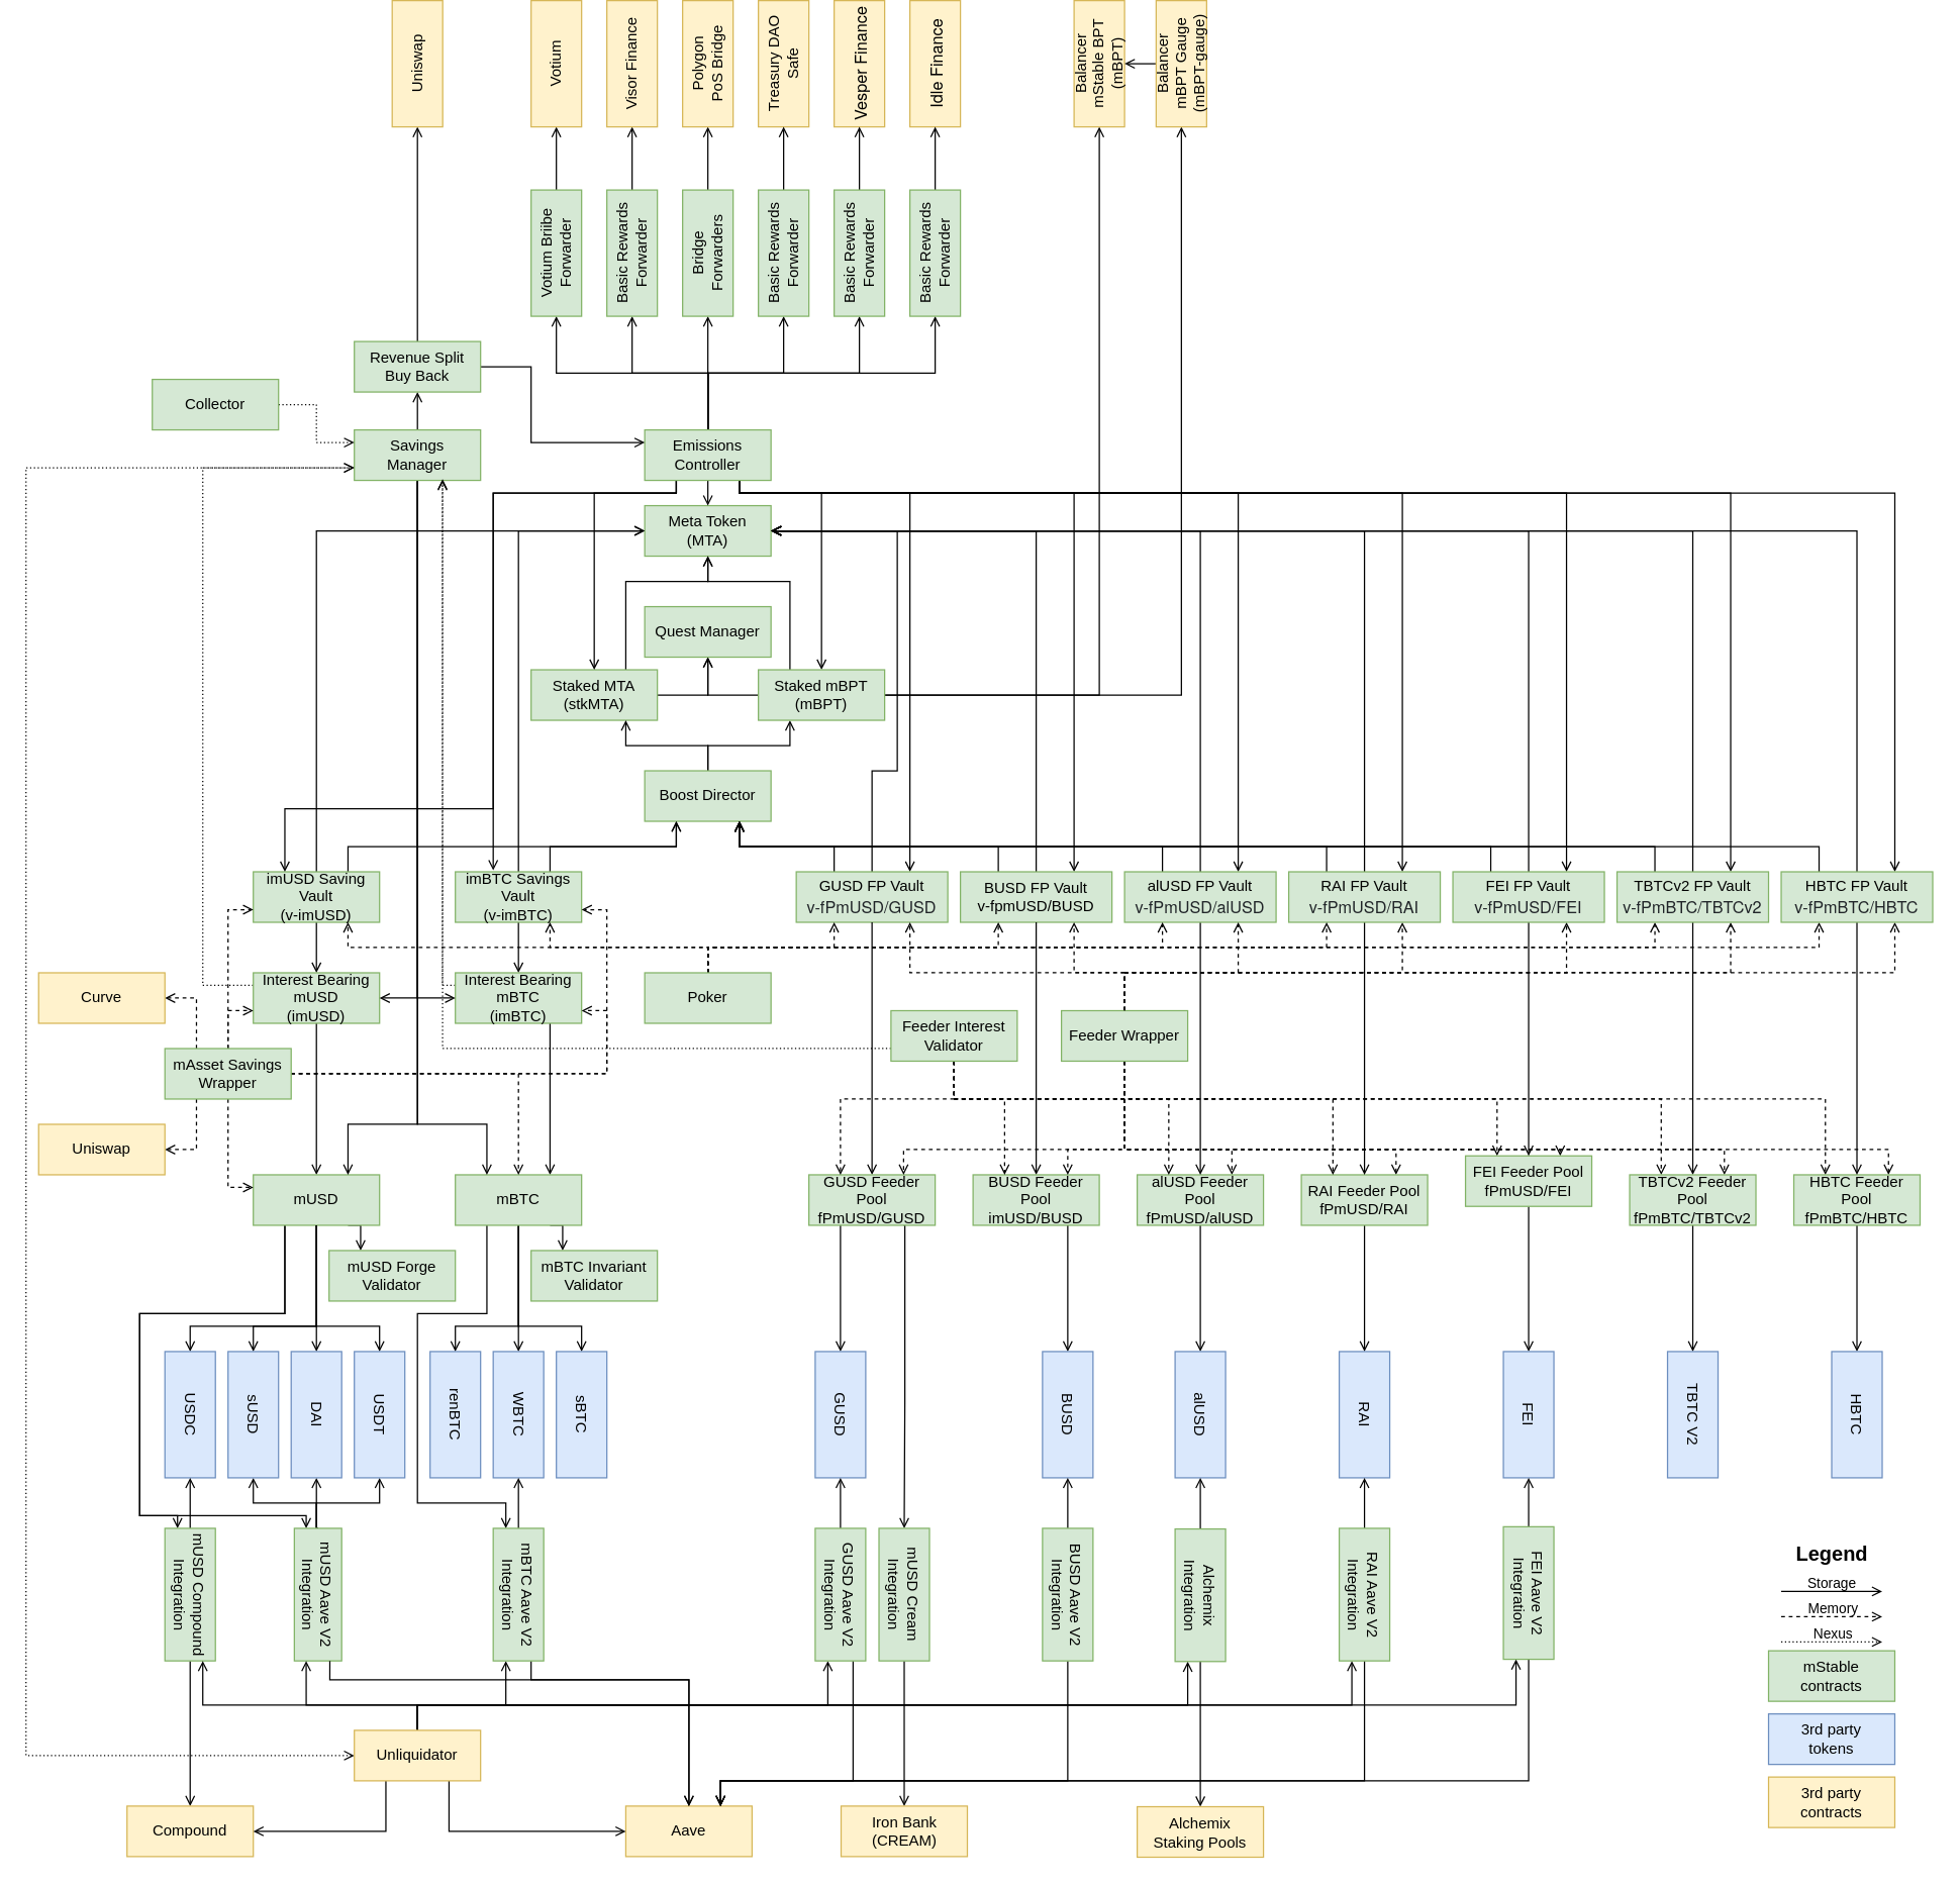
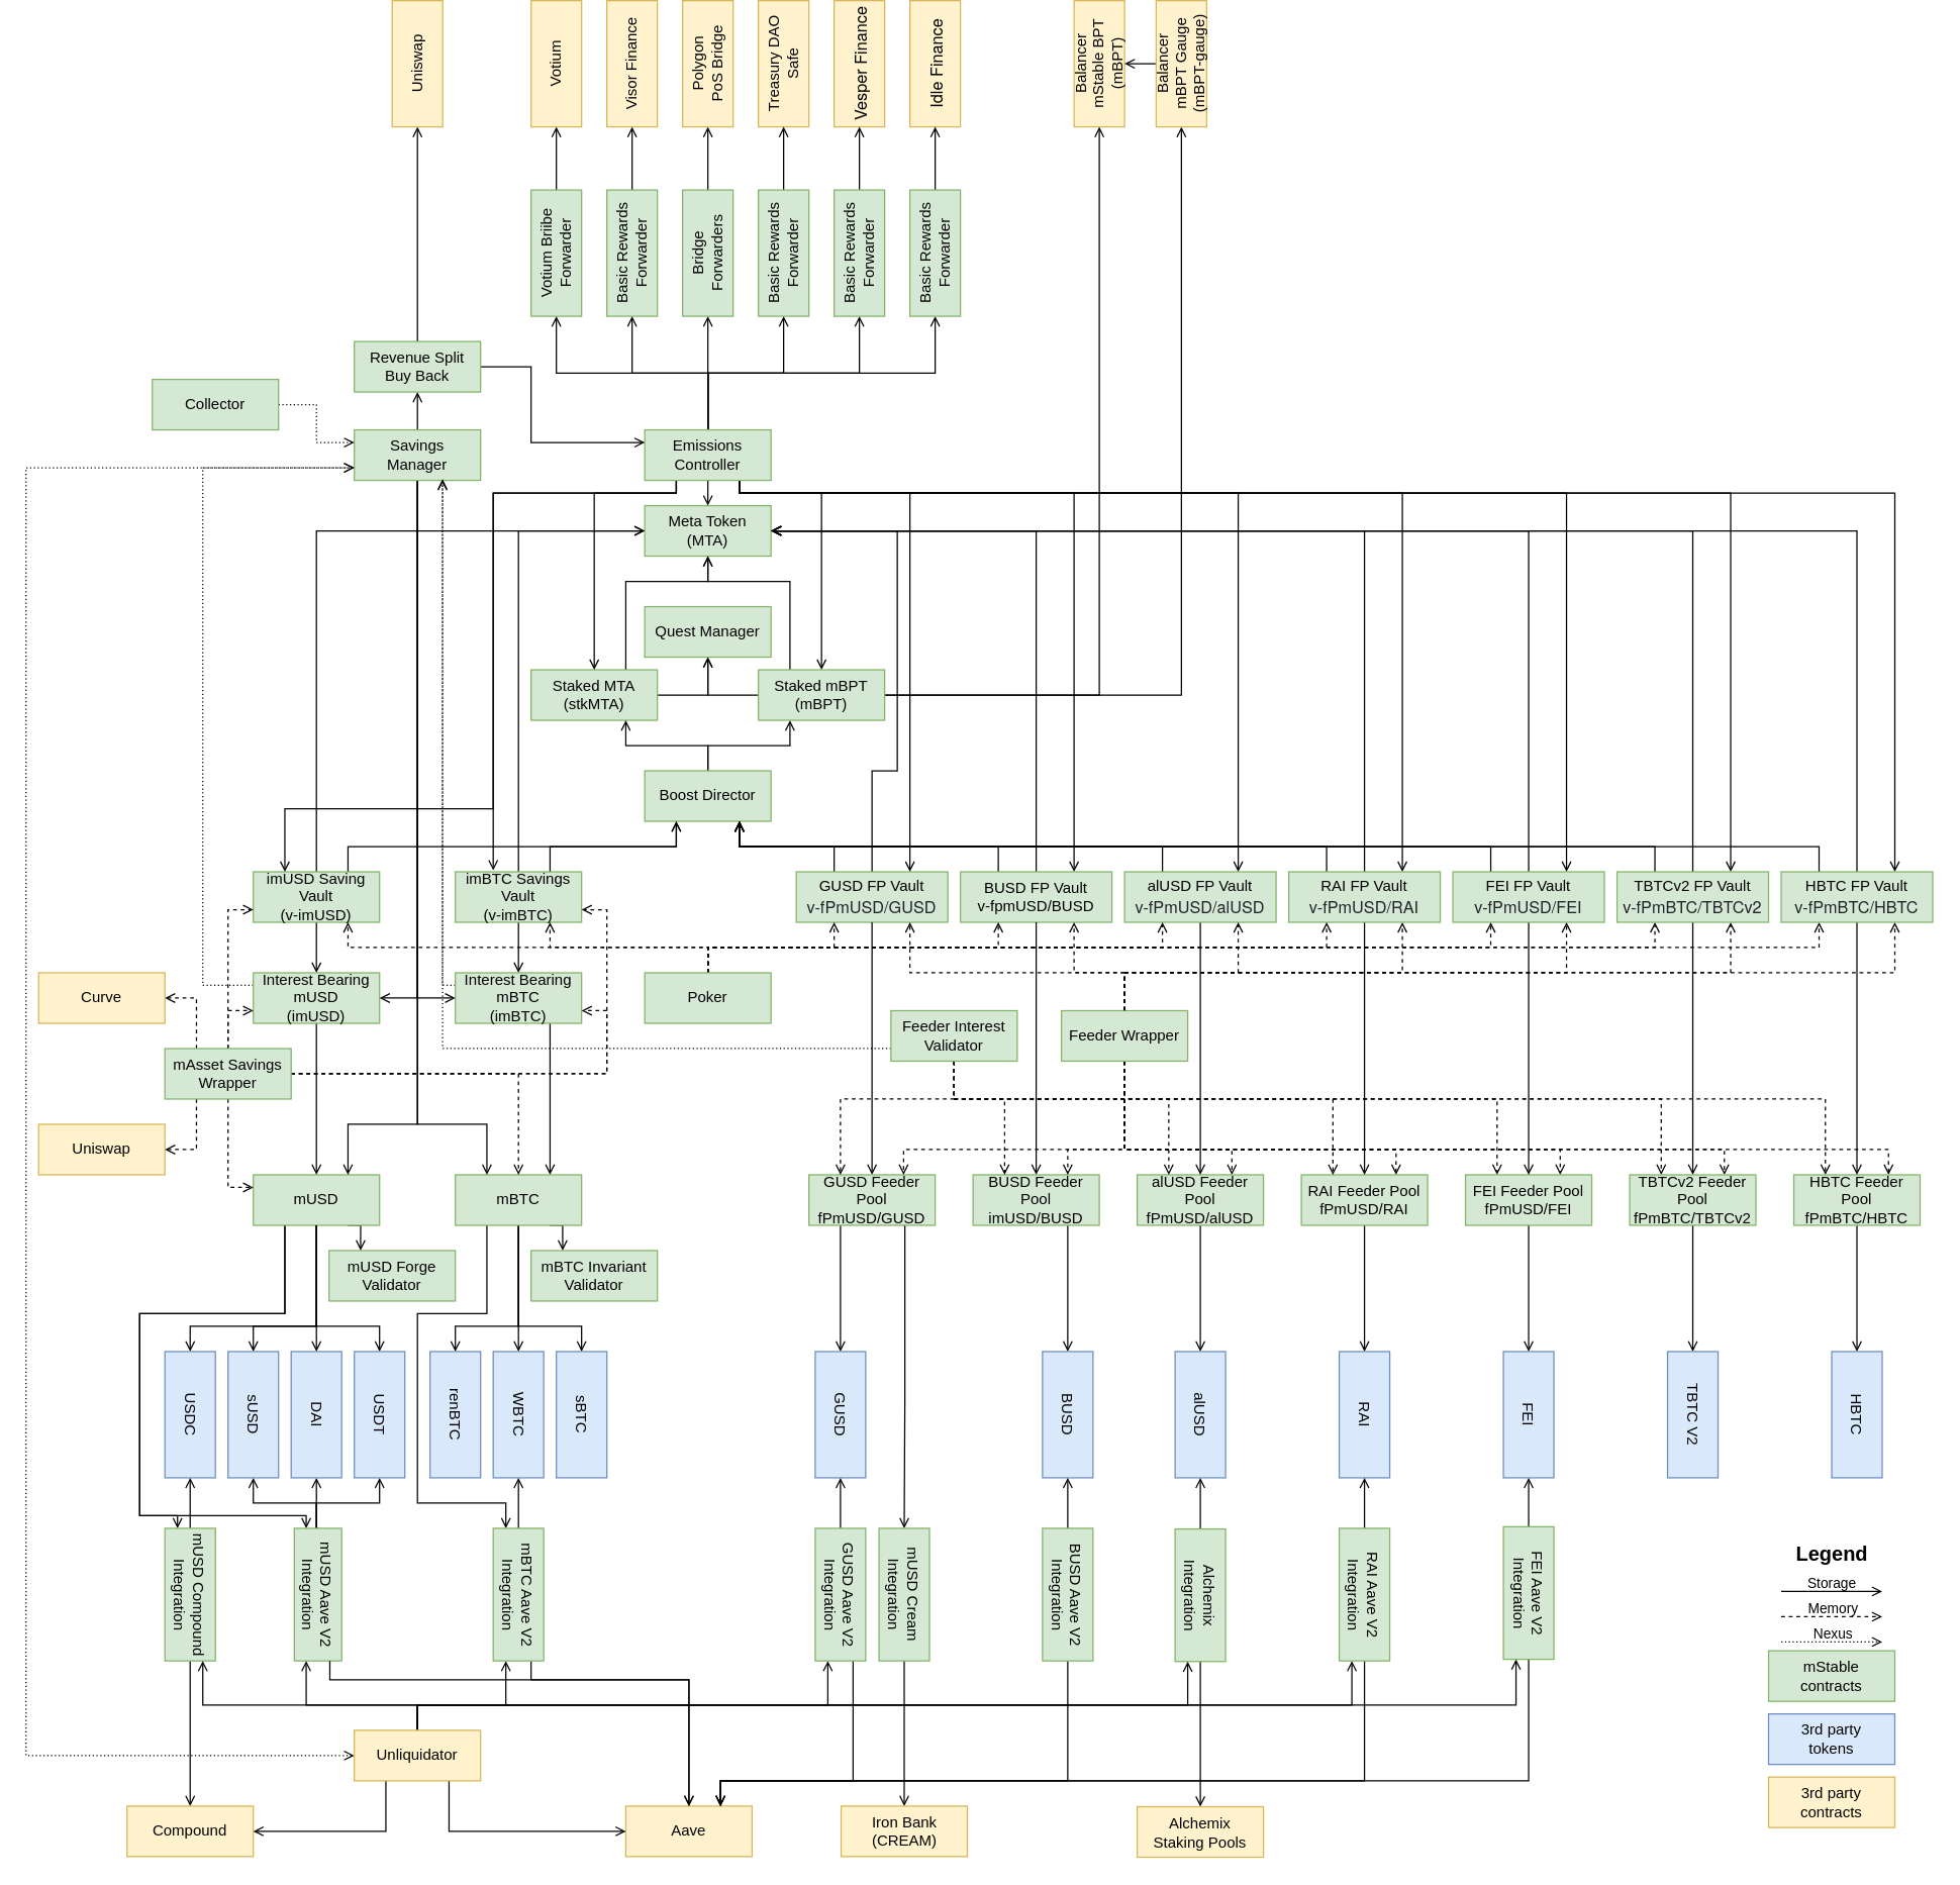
- <mxCell id="146" style="edgeStyle=orthogonalEdgeStyle;rounded=0;orthogonalLoop=1;jettySize=auto;html=1;exitX=0.5;exitY=0;exitDx=0;exitDy=0;endArrow=open;endFill=0;entryX=1;entryY=0.5;entryDx=0;entryDy=0;" parent="1" source="147" target="7" edge="1"><mxGeometry relative="1" as="geometry"><mxPoint x="650" y="430" as="targetPoint" /></mxGeometry></mxCell>
+ <mxCell id="182" style="edgeStyle=orthogonalEdgeStyle;rounded=0;orthogonalLoop=1;jettySize=auto;html=1;exitX=0.5;exitY=0;exitDx=0;exitDy=0;entryX=0.25;entryY=1;entryDx=0;entryDy=0;dashed=1;endArrow=open;endFill=0;" parent="1" source="185" target="197" edge="1"><mxGeometry relative="1" as="geometry" /></mxCell>
- <mxCell id="193" value="&lt;span&gt;FEI Feeder Pool fPmUSD/FEI&lt;/span&gt;" style="whiteSpace=wrap;html=1;align=center;fillColor=#d5e8d4;strokeColor=#82b366;" parent="1" vertex="1"><mxGeometry x="1160" y="905" width="100" height="40" as="geometry" /></mxCell>
+ <mxCell id="193" value="&lt;span&gt;FEI Feeder Pool fPmUSD/FEI&lt;/span&gt;" style="whiteSpace=wrap;html=1;align=center;fillColor=#d5e8d4;strokeColor=#82b366;" parent="1" vertex="1"><mxGeometry x="1160" y="920" width="100" height="40" as="geometry" /></mxCell>
